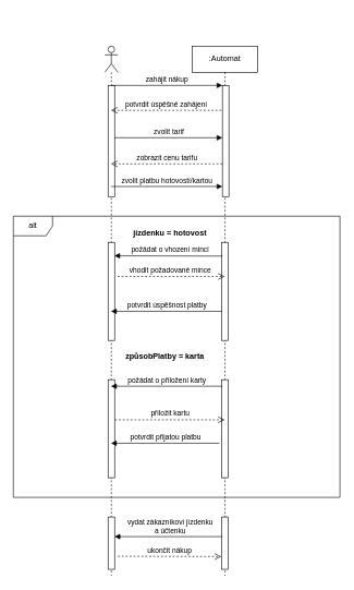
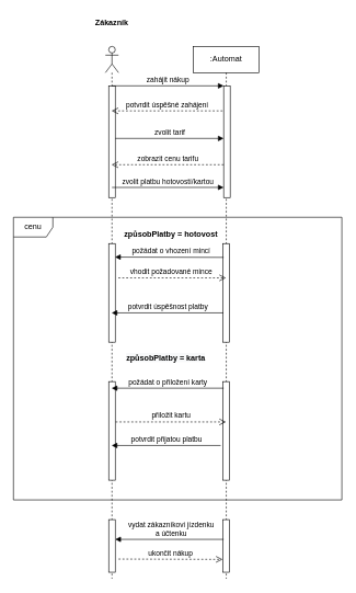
+ <mxCell id="15" value="Zákazník" style="text;align=center;fontStyle=1;verticalAlign=middle;spacingLeft=3;spacingRight=3;strokeColor=none;rotatable=0;points=[[0,0.5],[1,0.5]];portConstraint=eastwest;" vertex="1" parent="1"><mxGeometry x="130" y="20" width="80" height="26" as="geometry" /></mxCell>
- <mxCell id="19" value="alt" style="shape=umlFrame;whiteSpace=wrap;html=1;fillColor=none;" vertex="1" parent="1"><mxGeometry x="20" y="330" width="500" height="430" as="geometry" /></mxCell>
+ <mxCell id="19" value="cenu" style="shape=umlFrame;whiteSpace=wrap;html=1;fillColor=none;" vertex="1" parent="1"><mxGeometry x="20" y="330" width="500" height="430" as="geometry" /></mxCell>
- <mxCell id="20" value="jízdenku = hotovost" style="text;align=center;fontStyle=1;verticalAlign=middle;spacingLeft=3;spacingRight=3;strokeColor=none;rotatable=0;points=[[0,0.5],[1,0.5]];portConstraint=eastwest;" vertex="1" parent="1"><mxGeometry x="220" y="342" width="80" height="26" as="geometry" /></mxCell>
+ <mxCell id="20" value="způsobPlatby = hotovost" style="text;align=center;fontStyle=1;verticalAlign=middle;spacingLeft=3;spacingRight=3;strokeColor=none;rotatable=0;points=[[0,0.5],[1,0.5]];portConstraint=eastwest;" vertex="1" parent="1"><mxGeometry x="220" y="342" width="80" height="26" as="geometry" /></mxCell>
